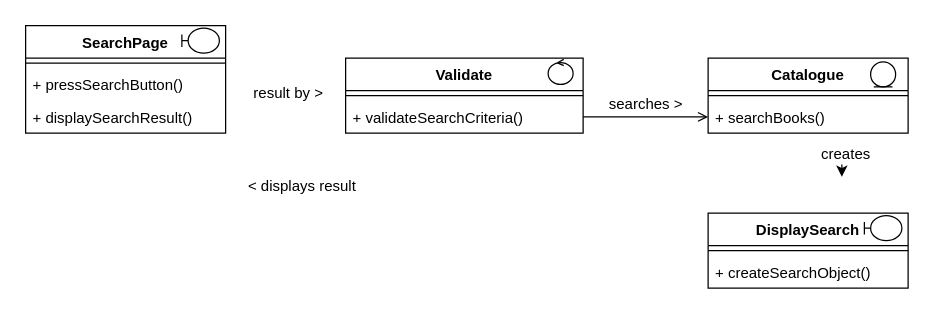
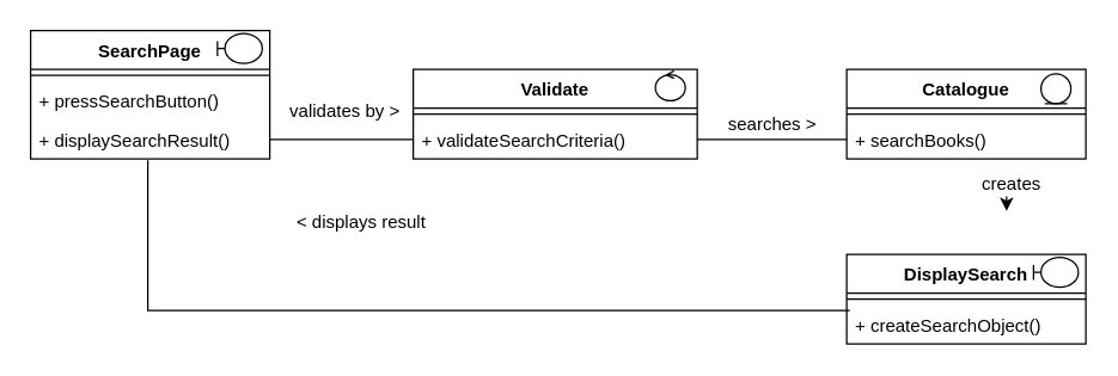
- <mxCell id="14" value="result by &amp;gt;" style="text;html=1;align=center;verticalAlign=middle;resizable=0;points=[];autosize=1;strokeColor=none;fillColor=none;" parent="1" vertex="1"><mxGeometry x="180" y="59" width="100" height="30" as="geometry" /></mxCell>
+ <mxCell id="14" value="validates by &amp;gt;" style="text;html=1;align=center;verticalAlign=middle;resizable=0;points=[];autosize=1;strokeColor=none;fillColor=none;" parent="1" vertex="1"><mxGeometry x="180" y="59" width="100" height="30" as="geometry" /></mxCell>
+ <mxCell id="12" value="" style="endArrow=none;html=1;rounded=0;exitX=1;exitY=0.5;exitDx=0;exitDy=0;entryX=0;entryY=0.5;entryDx=0;entryDy=0;" parent="1" source="5" target="8" edge="1"><mxGeometry width="50" height="50" relative="1" as="geometry"><mxPoint x="206" y="100" as="sourcePoint" /><mxPoint x="256" y="50" as="targetPoint" /></mxGeometry></mxCell>
- <mxCell id="13" value="" style="endArrow=open;html=1;rounded=0;exitX=1;exitY=0.5;exitDx=0;exitDy=0;entryX=0;entryY=0.5;entryDx=0;entryDy=0;" parent="1" source="8" target="11" edge="1"><mxGeometry width="50" height="50" relative="1" as="geometry"><mxPoint x="526" y="220" as="sourcePoint" /><mxPoint x="576" y="170" as="targetPoint" /></mxGeometry></mxCell>
+ <mxCell id="13" value="" style="endArrow=none;html=1;rounded=0;exitX=1;exitY=0.5;exitDx=0;exitDy=0;entryX=0;entryY=0.5;entryDx=0;entryDy=0;" parent="1" source="8" target="11" edge="1"><mxGeometry width="50" height="50" relative="1" as="geometry"><mxPoint x="526" y="220" as="sourcePoint" /><mxPoint x="576" y="170" as="targetPoint" /></mxGeometry></mxCell>
+ <mxCell id="25" value="" style="endArrow=none;html=1;rounded=0;entryX=0.49;entryY=1.031;entryDx=0;entryDy=0;entryPerimeter=0;exitX=0.013;exitY=0.138;exitDx=0;exitDy=0;exitPerimeter=0;edgeStyle=orthogonalEdgeStyle;" edge="1" parent="1" source="21" target="5"><mxGeometry width="50" height="50" relative="1" as="geometry"><mxPoint x="126" y="280" as="sourcePoint" /><mxPoint x="176" y="230" as="targetPoint" /></mxGeometry></mxCell>
